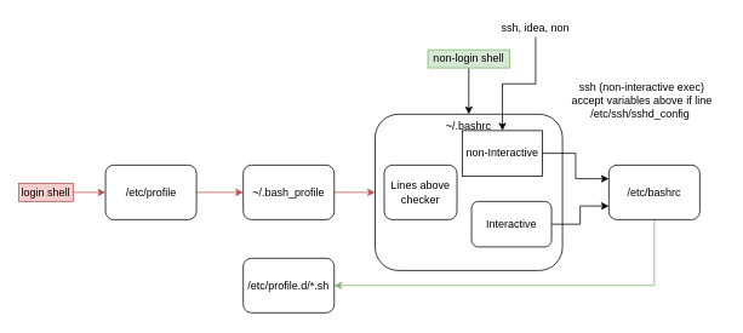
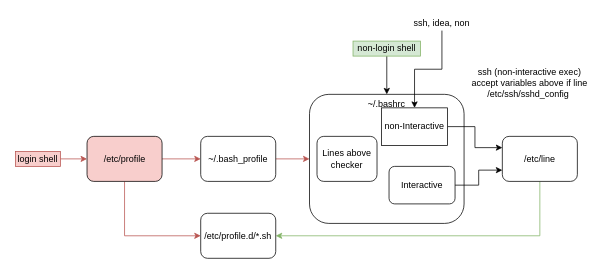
- <mxCell id="4" value="/etc/profile" style="rounded=1;whiteSpace=wrap;html=1;" parent="1" vertex="1"><mxGeometry x="115.5" y="181" width="100" height="60" as="geometry" /></mxCell>
+ <mxCell id="4" value="/etc/profile" style="rounded=1;whiteSpace=wrap;html=1;fillColor=#f8cecc;" parent="1" vertex="1"><mxGeometry x="115.5" y="181" width="100" height="60" as="geometry" /></mxCell>
- <mxCell id="9" value="/etc/bashrc" style="rounded=1;whiteSpace=wrap;html=1;" parent="1" vertex="1"><mxGeometry x="669" y="181" width="100" height="60" as="geometry" /></mxCell>
+ <mxCell id="9" value="/etc/line" style="rounded=1;whiteSpace=wrap;html=1;" parent="1" vertex="1"><mxGeometry x="669" y="181" width="100" height="60" as="geometry" /></mxCell>
+ <mxCell id="2" style="edgeStyle=orthogonalEdgeStyle;rounded=0;orthogonalLoop=1;jettySize=auto;html=1;exitX=0.5;exitY=1;exitDx=0;exitDy=0;entryX=0;entryY=0.5;entryDx=0;entryDy=0;fillColor=#f8cecc;strokeColor=#b85450;" parent="1" source="4" target="10" edge="1"><mxGeometry relative="1" as="geometry"><mxPoint x="247" y="301" as="targetPoint" /><Array as="points"><mxPoint x="166" y="314" /></Array></mxGeometry></mxCell>
